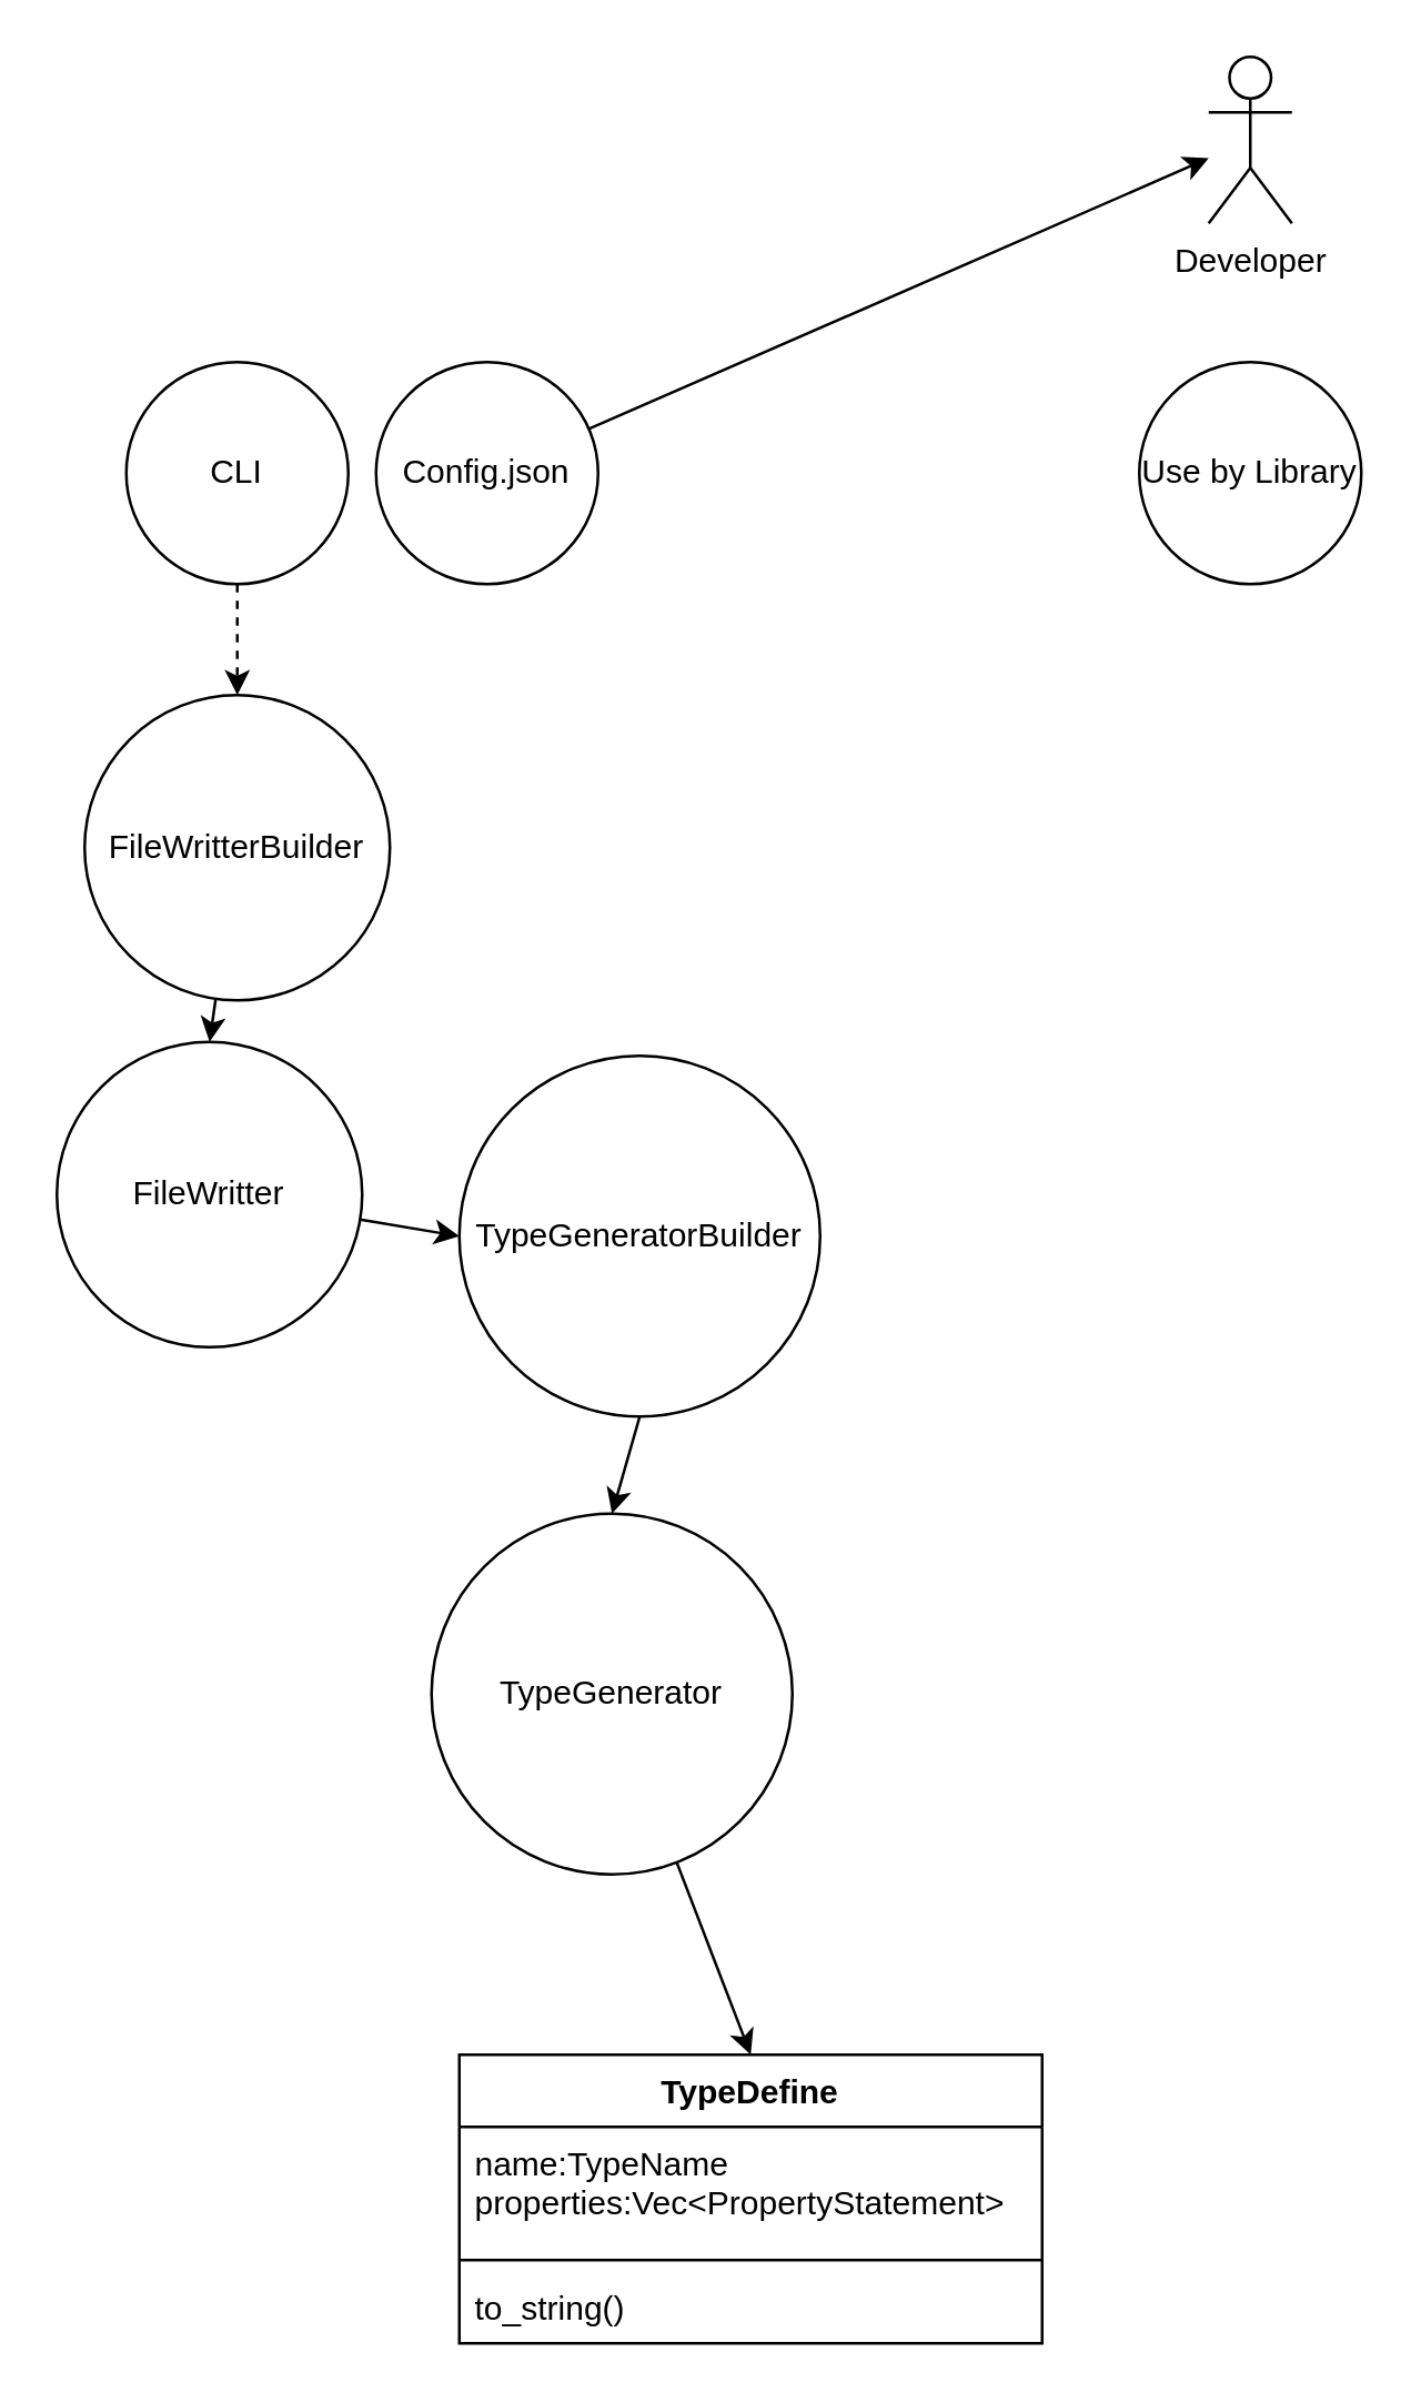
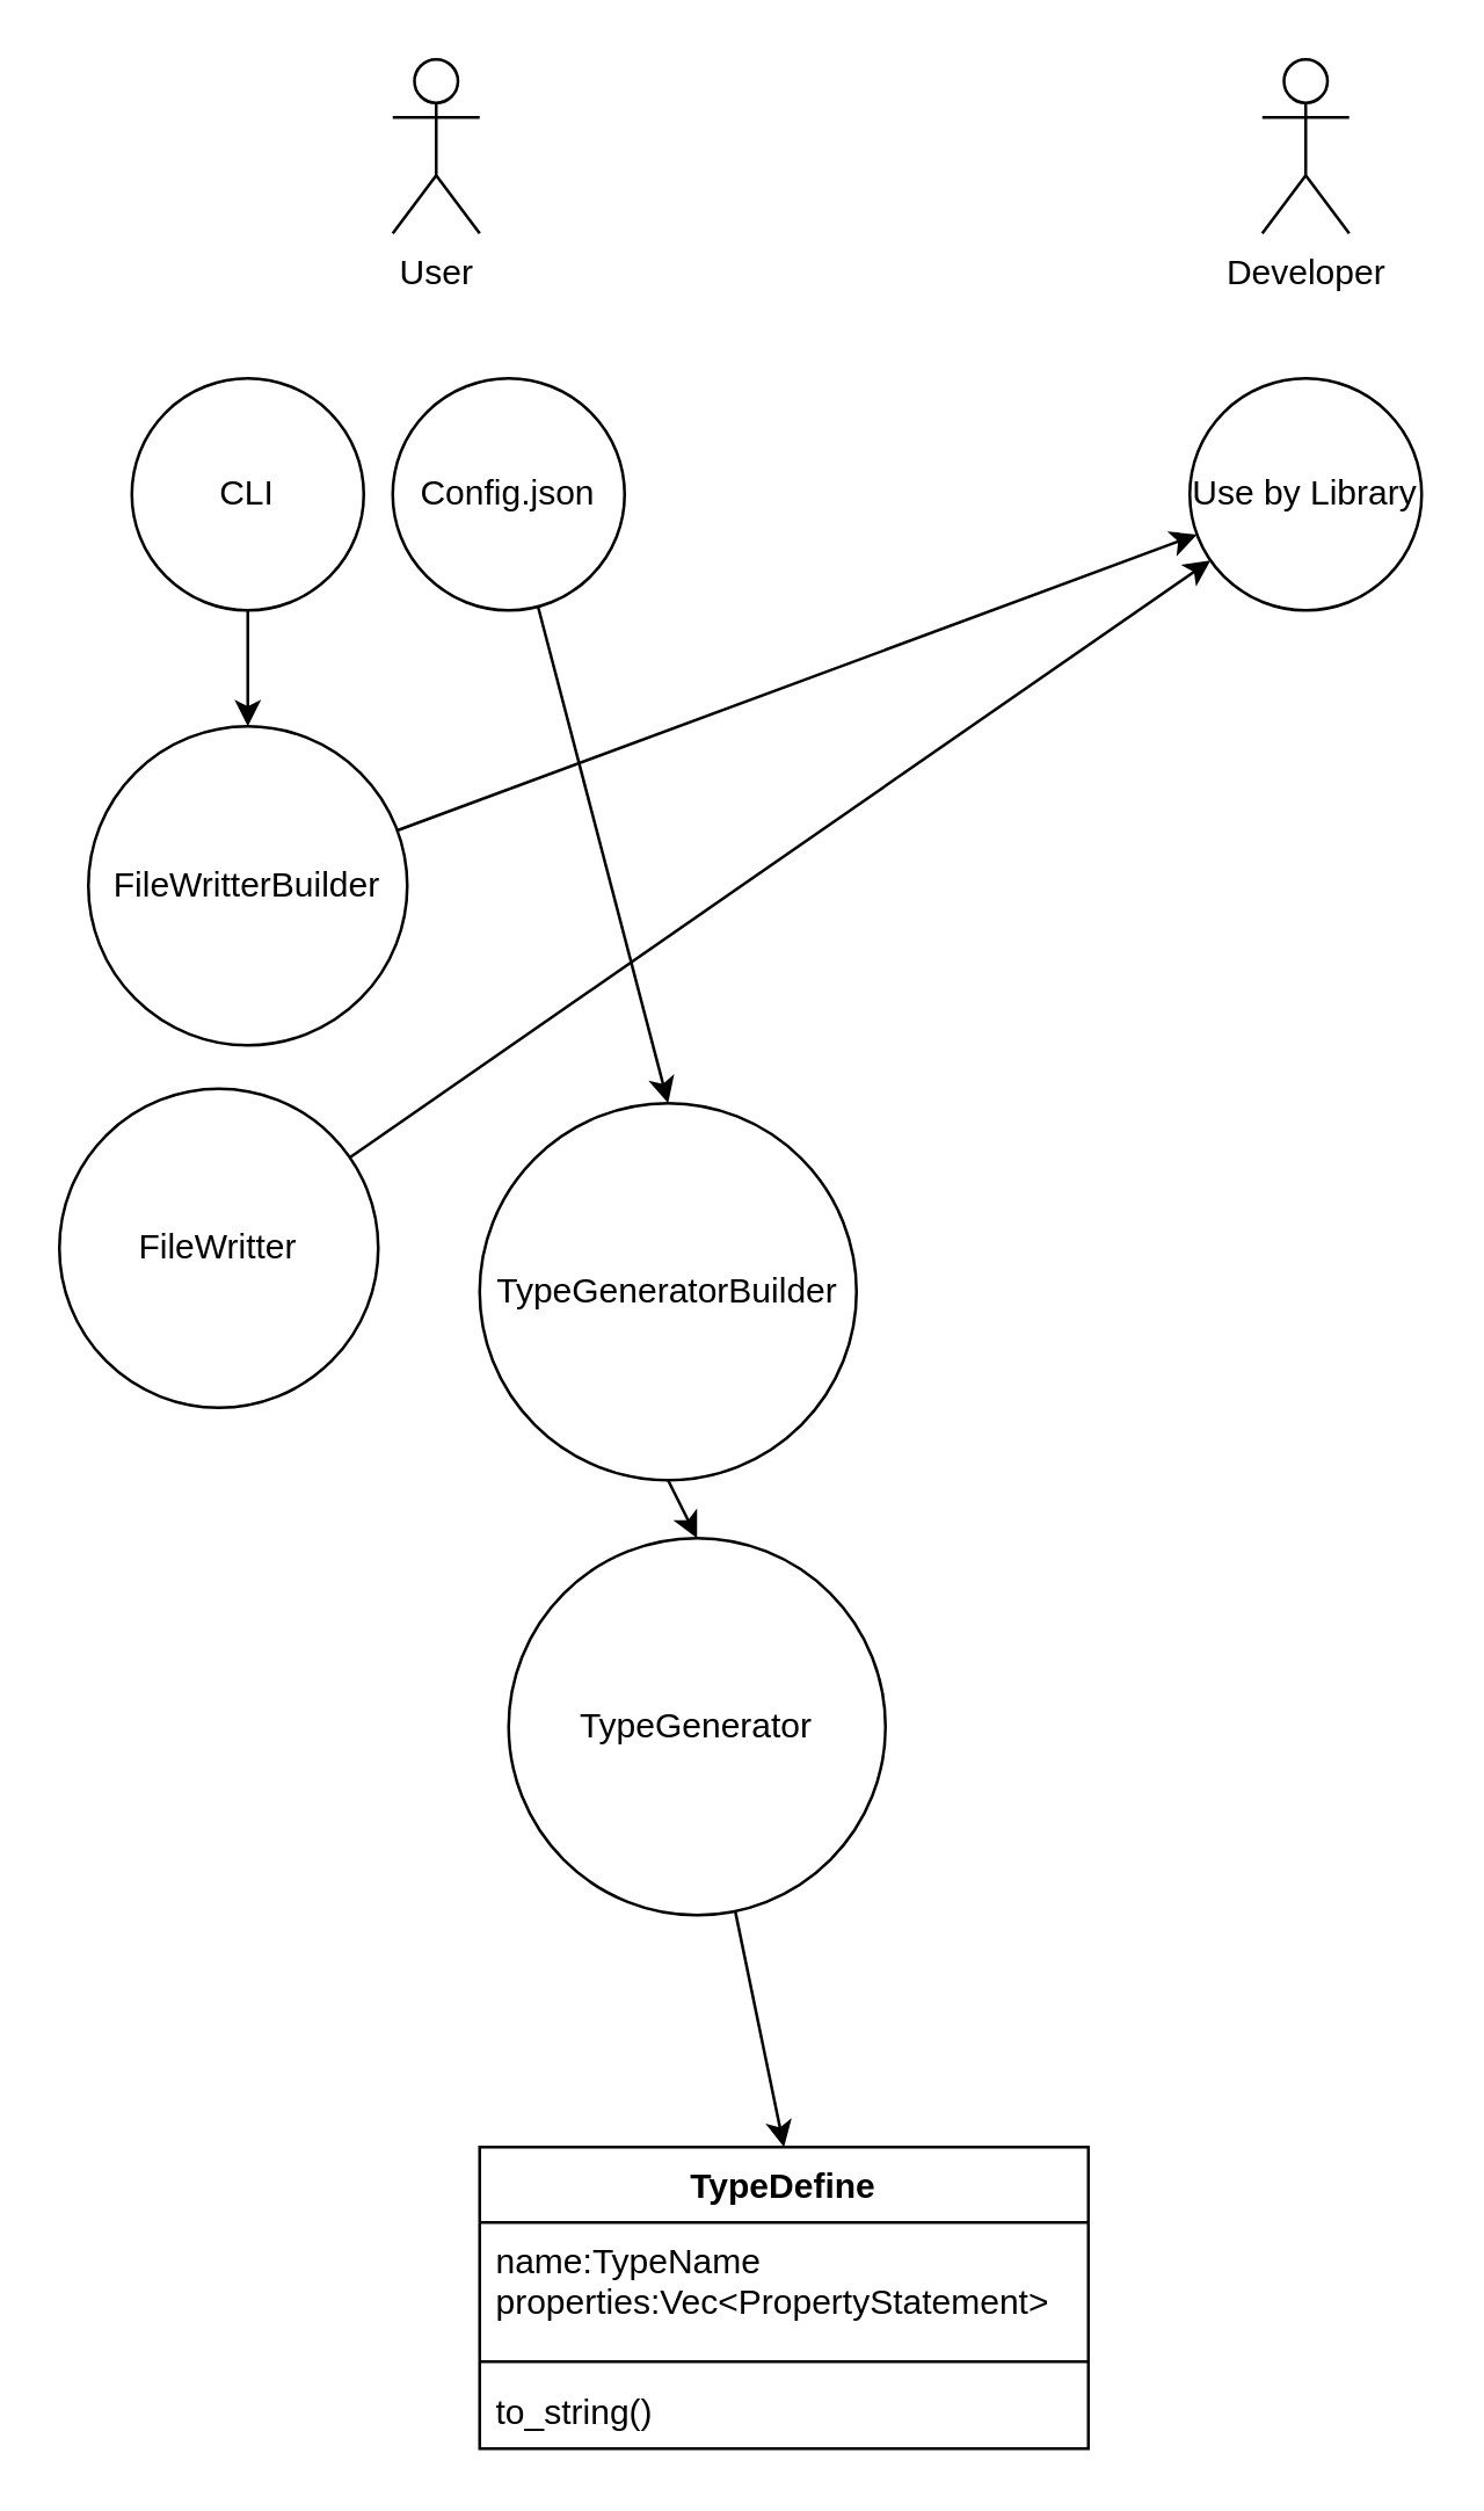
+ <mxCell id="2" value="User" style="shape=umlActor;verticalLabelPosition=bottom;verticalAlign=top;html=1;outlineConnect=0;" vertex="1" parent="1"><mxGeometry x="135" y="20" width="30" height="60" as="geometry" /></mxCell>
- <mxCell id="6" style="edgeStyle=none;html=1;" edge="1" parent="1" source="7" target="3"><mxGeometry relative="1" as="geometry" /></mxCell>
+ <mxCell id="6" style="edgeStyle=none;html=1;entryX=0.5;entryY=0;entryDx=0;entryDy=0;" edge="1" parent="1" source="7" target="16"><mxGeometry relative="1" as="geometry" /></mxCell>
- <mxCell id="4" style="edgeStyle=none;html=1;entryX=0.5;entryY=0;entryDx=0;entryDy=0;dashed=1;" edge="1" parent="1" source="5" target="14"><mxGeometry relative="1" as="geometry" /></mxCell>
+ <mxCell id="4" style="edgeStyle=none;html=1;entryX=0.5;entryY=0;entryDx=0;entryDy=0;" edge="1" parent="1" source="5" target="14"><mxGeometry relative="1" as="geometry" /></mxCell>
- <mxCell id="13" style="edgeStyle=none;html=1;entryX=0.5;entryY=0;entryDx=0;entryDy=0;" edge="1" parent="1" source="14" target="18"><mxGeometry relative="1" as="geometry" /></mxCell>
+ <mxCell id="13" style="edgeStyle=none;html=1;" edge="1" parent="1" source="14" target="8"><mxGeometry relative="1" as="geometry" /></mxCell>
- <mxCell id="17" style="edgeStyle=none;html=1;entryX=0;entryY=0.5;entryDx=0;entryDy=0;" edge="1" parent="1" source="18" target="16"><mxGeometry relative="1" as="geometry" /></mxCell>
+ <mxCell id="17" style="edgeStyle=none;html=1;" edge="1" parent="1" source="18" target="8"><mxGeometry relative="1" as="geometry" /></mxCell>
- <mxCell id="20" value="TypeGenerator" style="ellipse;whiteSpace=wrap;html=1;aspect=fixed;" vertex="1" parent="1"><mxGeometry x="155" y="545" width="130" height="130" as="geometry" /></mxCell>
+ <mxCell id="20" value="TypeGenerator" style="ellipse;whiteSpace=wrap;html=1;aspect=fixed;" vertex="1" parent="1"><mxGeometry x="175" y="530" width="130" height="130" as="geometry" /></mxCell>
